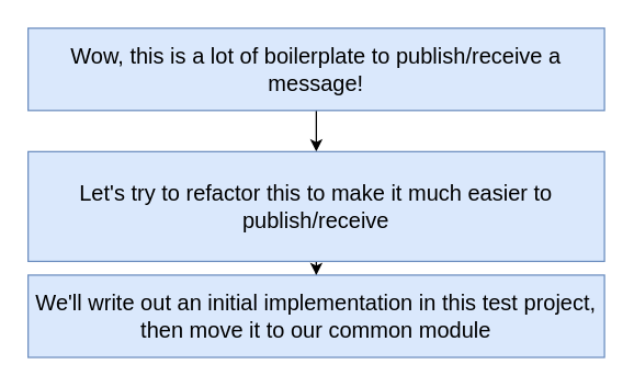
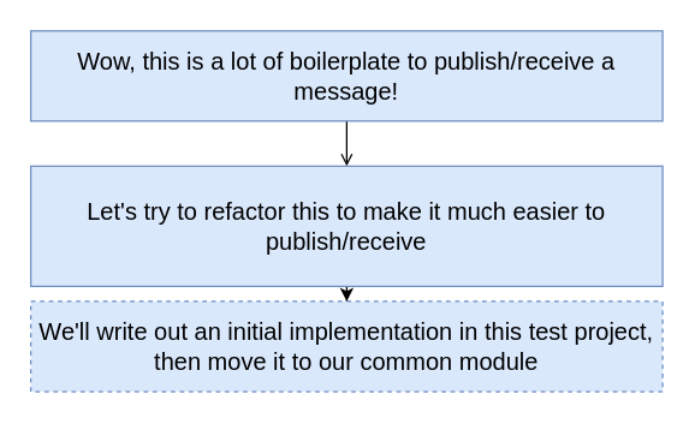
- <mxCell id="2" style="edgeStyle=orthogonalEdgeStyle;rounded=0;orthogonalLoop=1;jettySize=auto;html=1;exitX=0.5;exitY=1;exitDx=0;exitDy=0;fontSize=16;" edge="1" parent="1" source="3" target="5"><mxGeometry relative="1" as="geometry" /></mxCell>
+ <mxCell id="2" style="edgeStyle=orthogonalEdgeStyle;rounded=0;orthogonalLoop=1;jettySize=auto;html=1;exitX=0.5;exitY=1;exitDx=0;exitDy=0;fontSize=16;endArrow=open;" edge="1" parent="1" source="3" target="5"><mxGeometry relative="1" as="geometry" /></mxCell>
- <mxCell id="6" value="We'll write out an initial implementation in this test project, then move it to our common module" style="rounded=0;whiteSpace=wrap;html=1;fontSize=16;fillColor=#dae8fc;strokeColor=#6c8ebf;" vertex="1" parent="1"><mxGeometry x="20" y="200" width="420" height="60" as="geometry" /></mxCell>
+ <mxCell id="6" value="We'll write out an initial implementation in this test project, then move it to our common module" style="rounded=0;whiteSpace=wrap;html=1;fontSize=16;fillColor=#dae8fc;strokeColor=#6c8ebf;dashed=1;" vertex="1" parent="1"><mxGeometry x="20" y="200" width="420" height="60" as="geometry" /></mxCell>
